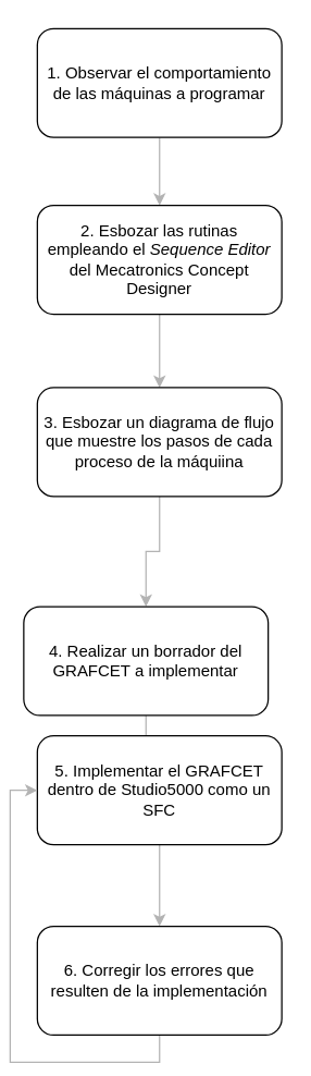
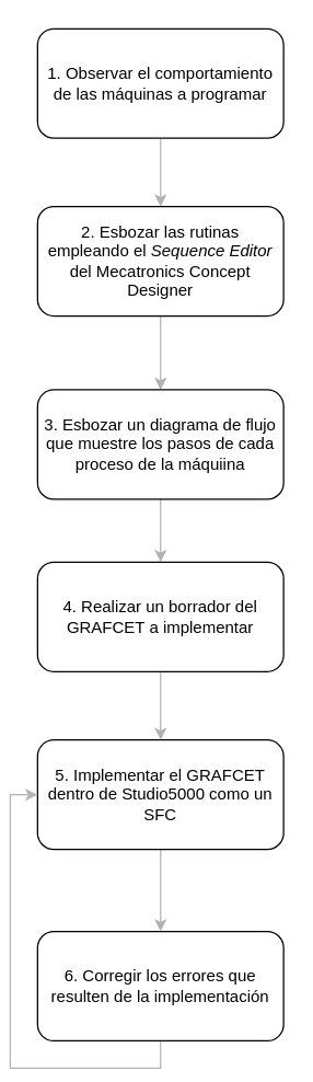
- <mxCell id="9" value="4. Realizar un borrador del GRAFCET a implementar" style="rounded=1;whiteSpace=wrap;html=1;" vertex="1" parent="1"><mxGeometry x="10" y="445" width="180" height="80" as="geometry" /></mxCell>
+ <mxCell id="9" value="4. Realizar un borrador del GRAFCET a implementar" style="rounded=1;whiteSpace=wrap;html=1;" vertex="1" parent="1"><mxGeometry x="20" y="410" width="180" height="80" as="geometry" /></mxCell>
